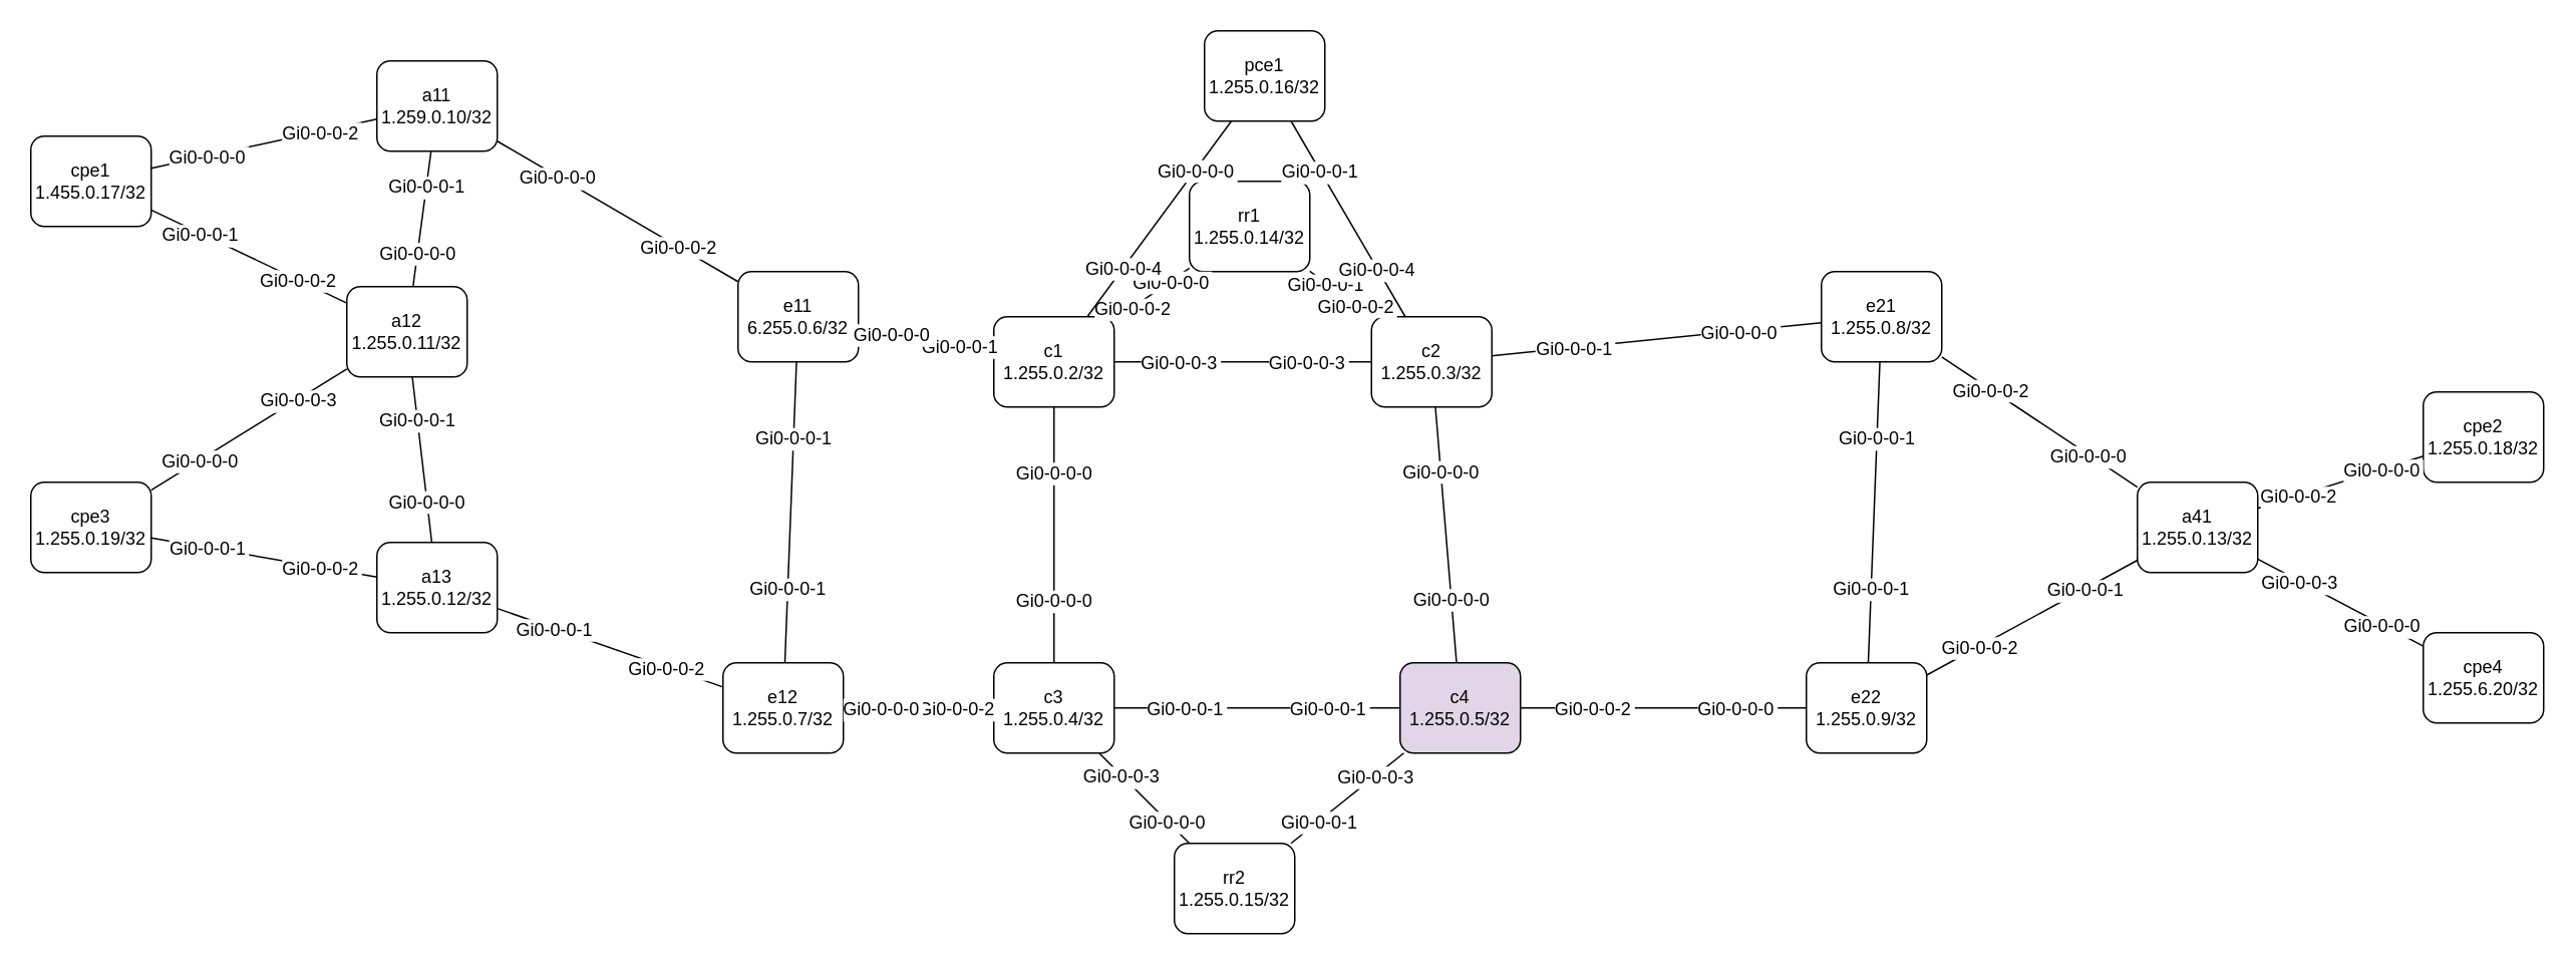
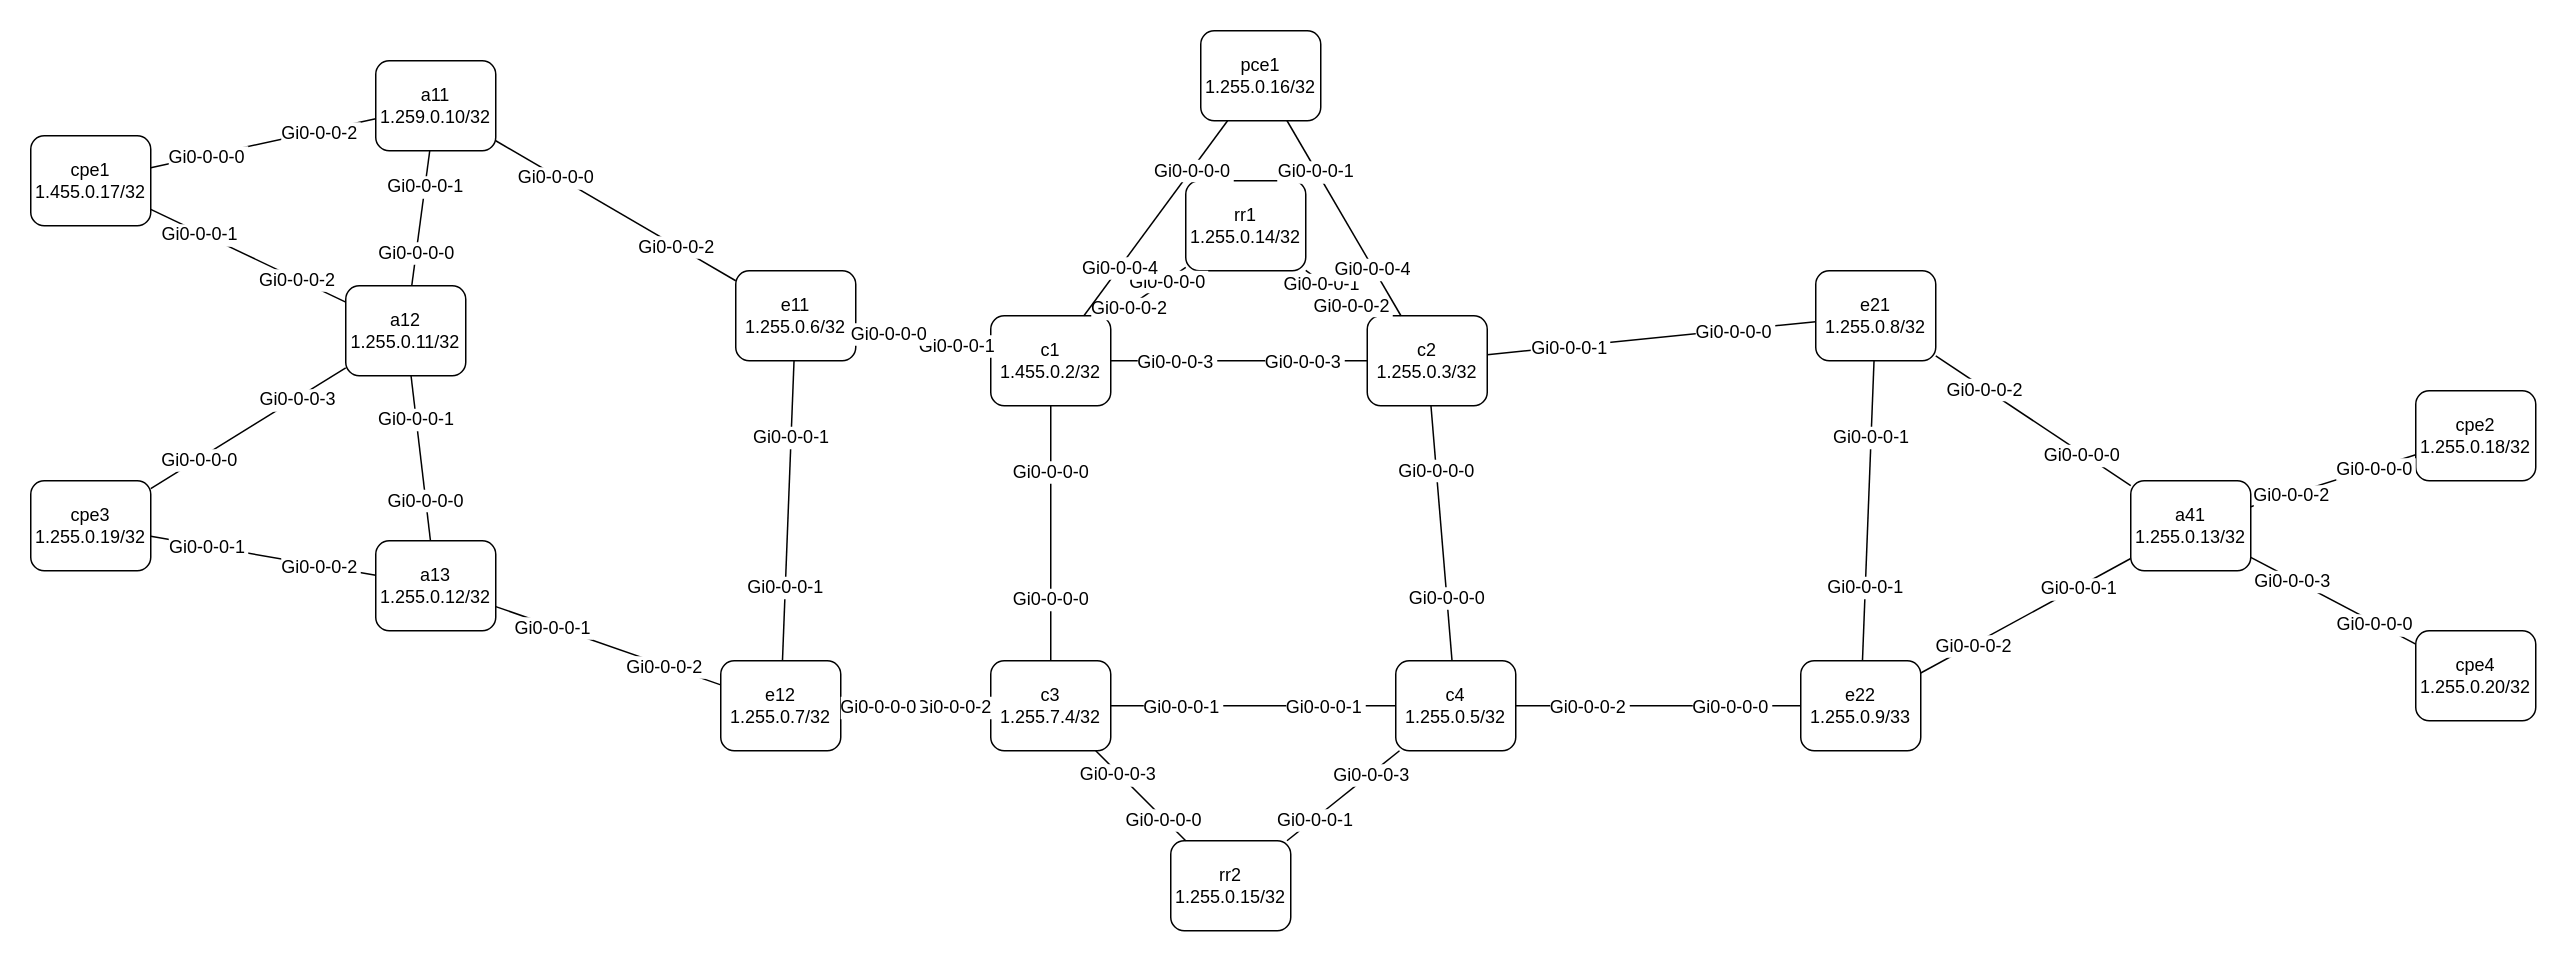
- <mxCell id="18" value="e11 6.255.0.6/32" style="rounded=1;whiteSpace=wrap;html=1;" vertex="1" parent="1"><mxGeometry x="490" y="180" width="80" height="60" as="geometry" /></mxCell>
+ <mxCell id="18" value="e11 1.255.0.6/32" style="rounded=1;whiteSpace=wrap;html=1;" vertex="1" parent="1"><mxGeometry x="490" y="180" width="80" height="60" as="geometry" /></mxCell>
- <mxCell id="2" value="c1 1.255.0.2/32" style="rounded=1;whiteSpace=wrap;html=1;" vertex="1" parent="1"><mxGeometry x="660" y="210" width="80" height="60" as="geometry" /></mxCell>
+ <mxCell id="2" value="c1 1.455.0.2/32" style="rounded=1;whiteSpace=wrap;html=1;" vertex="1" parent="1"><mxGeometry x="660" y="210" width="80" height="60" as="geometry" /></mxCell>
- <mxCell id="101" value="cpe4 1.255.6.20/32" style="rounded=1;whiteSpace=wrap;html=1;" vertex="1" parent="1"><mxGeometry x="1610" y="420" width="80" height="60" as="geometry" /></mxCell>
+ <mxCell id="101" value="cpe4 1.255.0.20/32" style="rounded=1;whiteSpace=wrap;html=1;" vertex="1" parent="1"><mxGeometry x="1610" y="420" width="80" height="60" as="geometry" /></mxCell>
- <mxCell id="7" value="c3 1.255.0.4/32" style="rounded=1;whiteSpace=wrap;html=1;" vertex="1" parent="1"><mxGeometry x="660" y="440" width="80" height="60" as="geometry" /></mxCell>
+ <mxCell id="7" value="c3 1.255.7.4/32" style="rounded=1;whiteSpace=wrap;html=1;" vertex="1" parent="1"><mxGeometry x="660" y="440" width="80" height="60" as="geometry" /></mxCell>
- <mxCell id="11" value="c4 1.255.0.5/32" style="rounded=1;whiteSpace=wrap;html=1;fillColor=#e1d5e7;" vertex="1" parent="1"><mxGeometry x="930" y="440" width="80" height="60" as="geometry" /></mxCell>
+ <mxCell id="11" value="c4 1.255.0.5/32" style="rounded=1;whiteSpace=wrap;html=1;" vertex="1" parent="1"><mxGeometry x="930" y="440" width="80" height="60" as="geometry" /></mxCell>
- <mxCell id="33" value="e22 1.255.0.9/32" style="rounded=1;whiteSpace=wrap;html=1;" vertex="1" parent="1"><mxGeometry x="1200" y="440" width="80" height="60" as="geometry" /></mxCell>
+ <mxCell id="33" value="e22 1.255.0.9/33" style="rounded=1;whiteSpace=wrap;html=1;" vertex="1" parent="1"><mxGeometry x="1200" y="440" width="80" height="60" as="geometry" /></mxCell>
